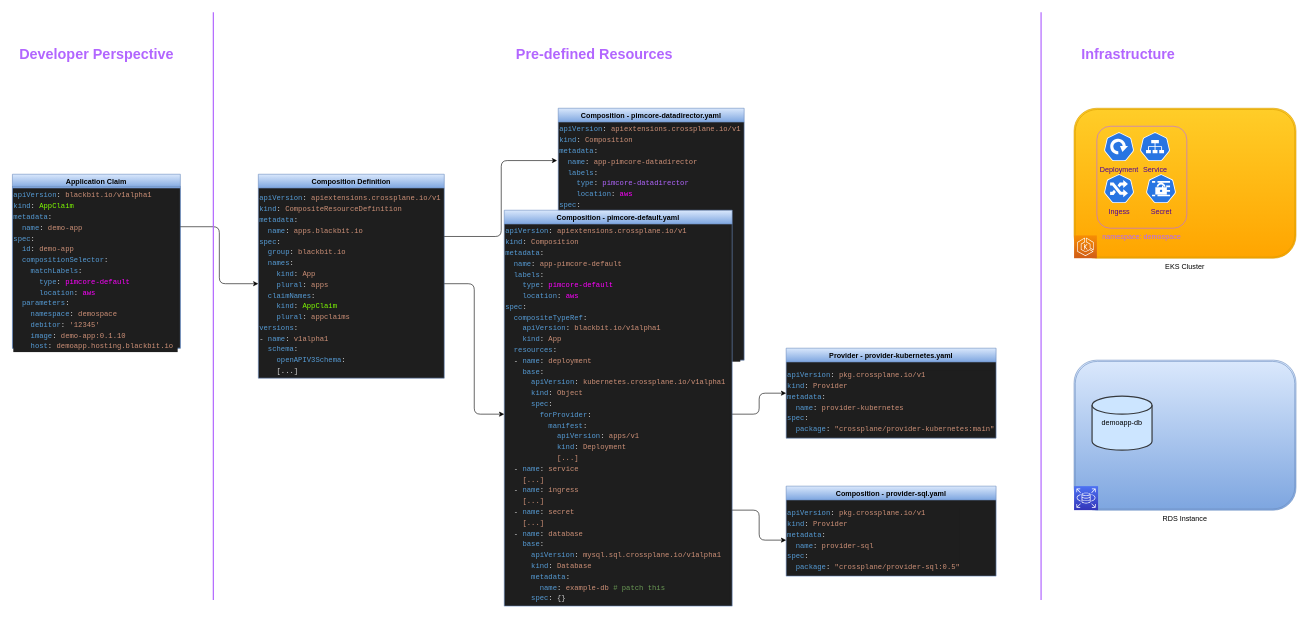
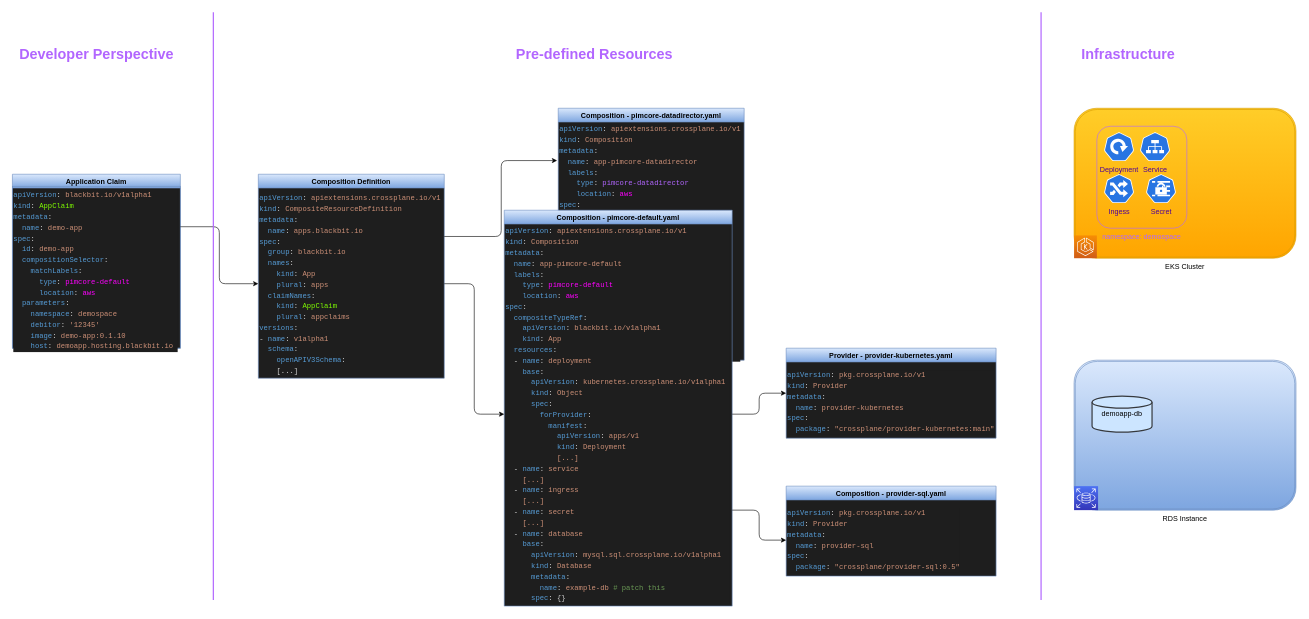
- <mxCell id="33" value="demoapp-db" style="strokeWidth=2;html=1;shape=mxgraph.flowchart.database;whiteSpace=wrap;fillColor=#cce5ff;strokeColor=#36393d;" vertex="1" parent="1"><mxGeometry x="1820" y="660" width="100" height="90" as="geometry" /></mxCell>
+ <mxCell id="33" value="demoapp-db" style="strokeWidth=2;html=1;shape=mxgraph.flowchart.database;whiteSpace=wrap;fillColor=#cce5ff;strokeColor=#36393d;" vertex="1" parent="1"><mxGeometry x="1820" y="660" width="100" height="60" as="geometry" /></mxCell>
